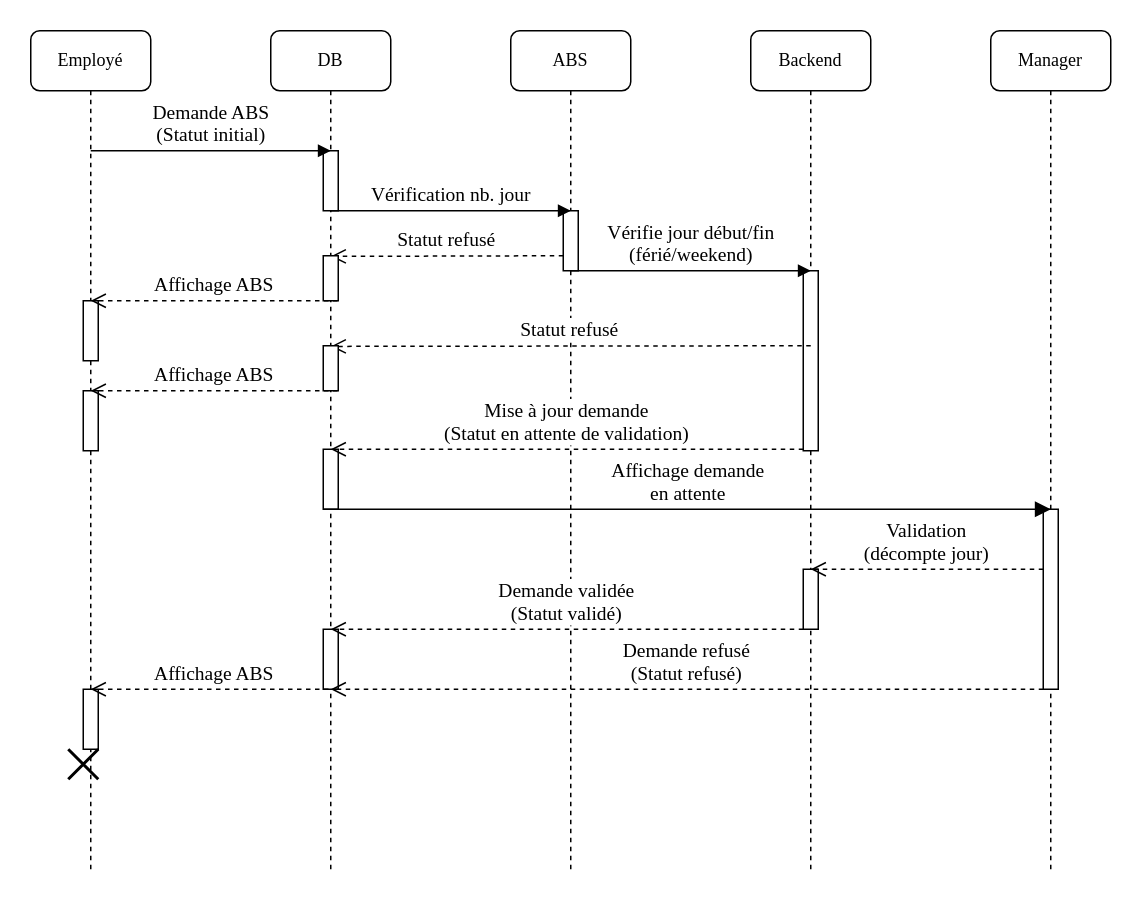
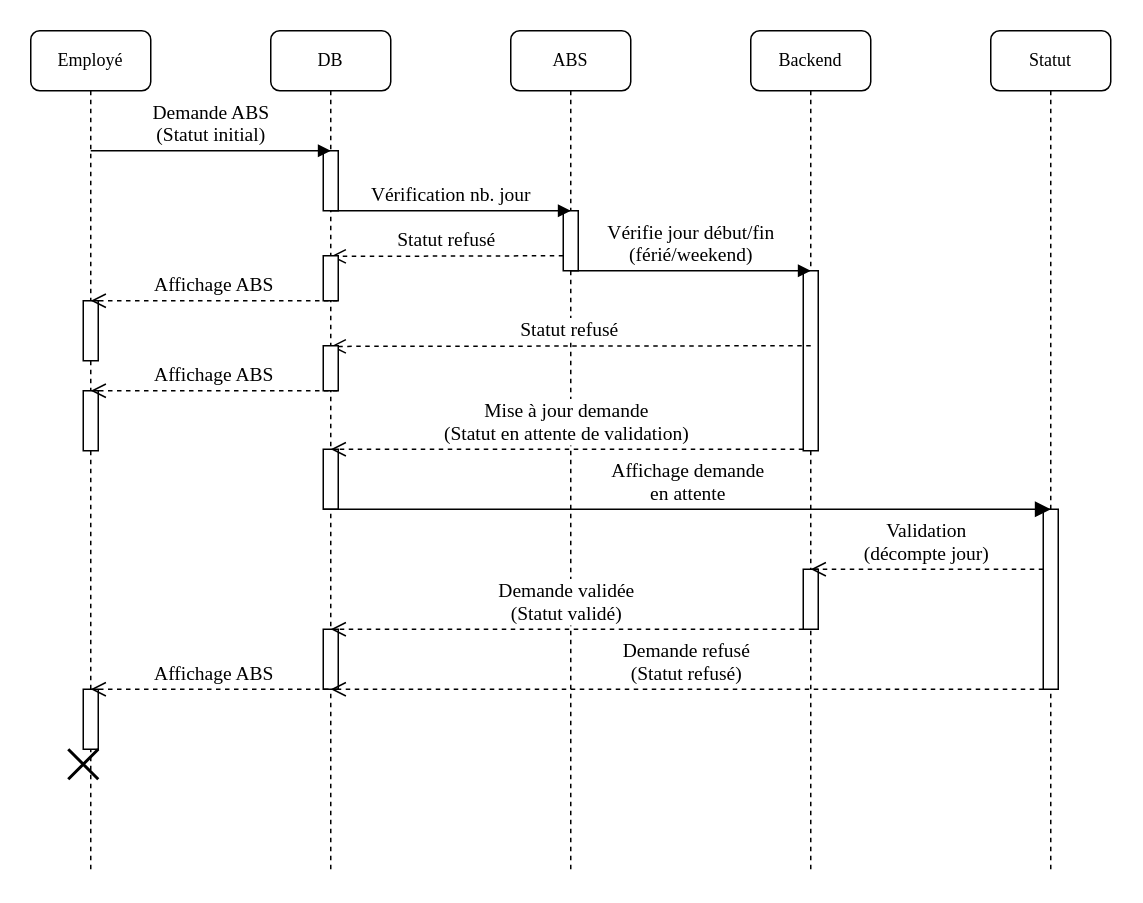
- <mxCell id="7" value="Manager" style="shape=umlLifeline;perimeter=lifelinePerimeter;whiteSpace=wrap;html=1;container=1;collapsible=0;recursiveResize=0;outlineConnect=0;rounded=1;shadow=0;comic=0;labelBackgroundColor=none;strokeWidth=1;fontFamily=Verdana;fontSize=12;align=center;size=40;movable=1;resizable=1;rotatable=1;deletable=1;editable=1;locked=0;connectable=1;" vertex="1" parent="1"><mxGeometry x="660" y="20" width="80" height="560" as="geometry" /></mxCell>
+ <mxCell id="7" value="Statut" style="shape=umlLifeline;perimeter=lifelinePerimeter;whiteSpace=wrap;html=1;container=1;collapsible=0;recursiveResize=0;outlineConnect=0;rounded=1;shadow=0;comic=0;labelBackgroundColor=none;strokeWidth=1;fontFamily=Verdana;fontSize=12;align=center;size=40;movable=1;resizable=1;rotatable=1;deletable=1;editable=1;locked=0;connectable=1;" vertex="1" parent="1"><mxGeometry x="660" y="20" width="80" height="560" as="geometry" /></mxCell>
